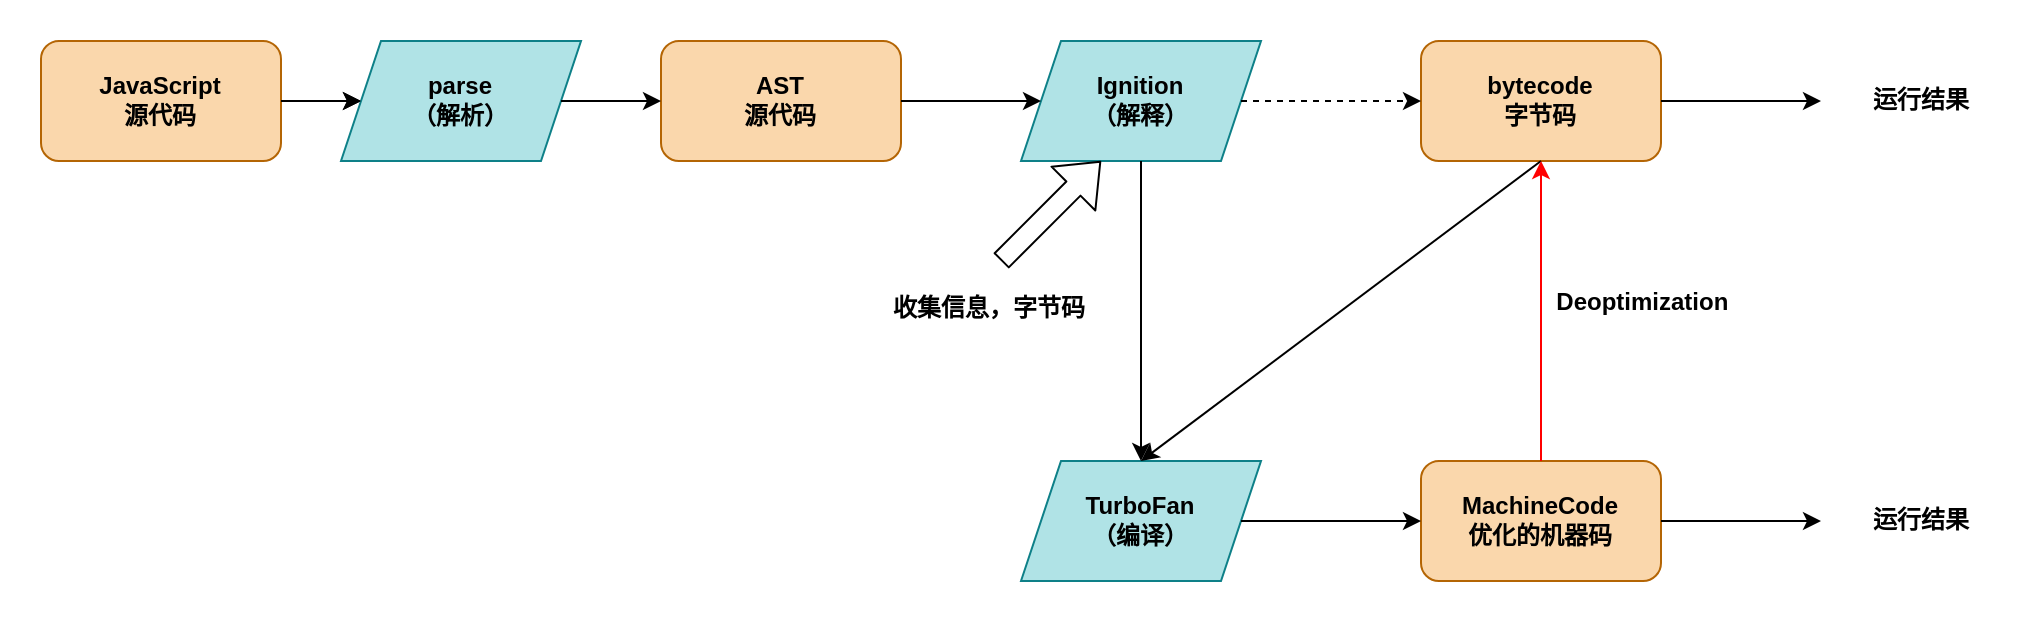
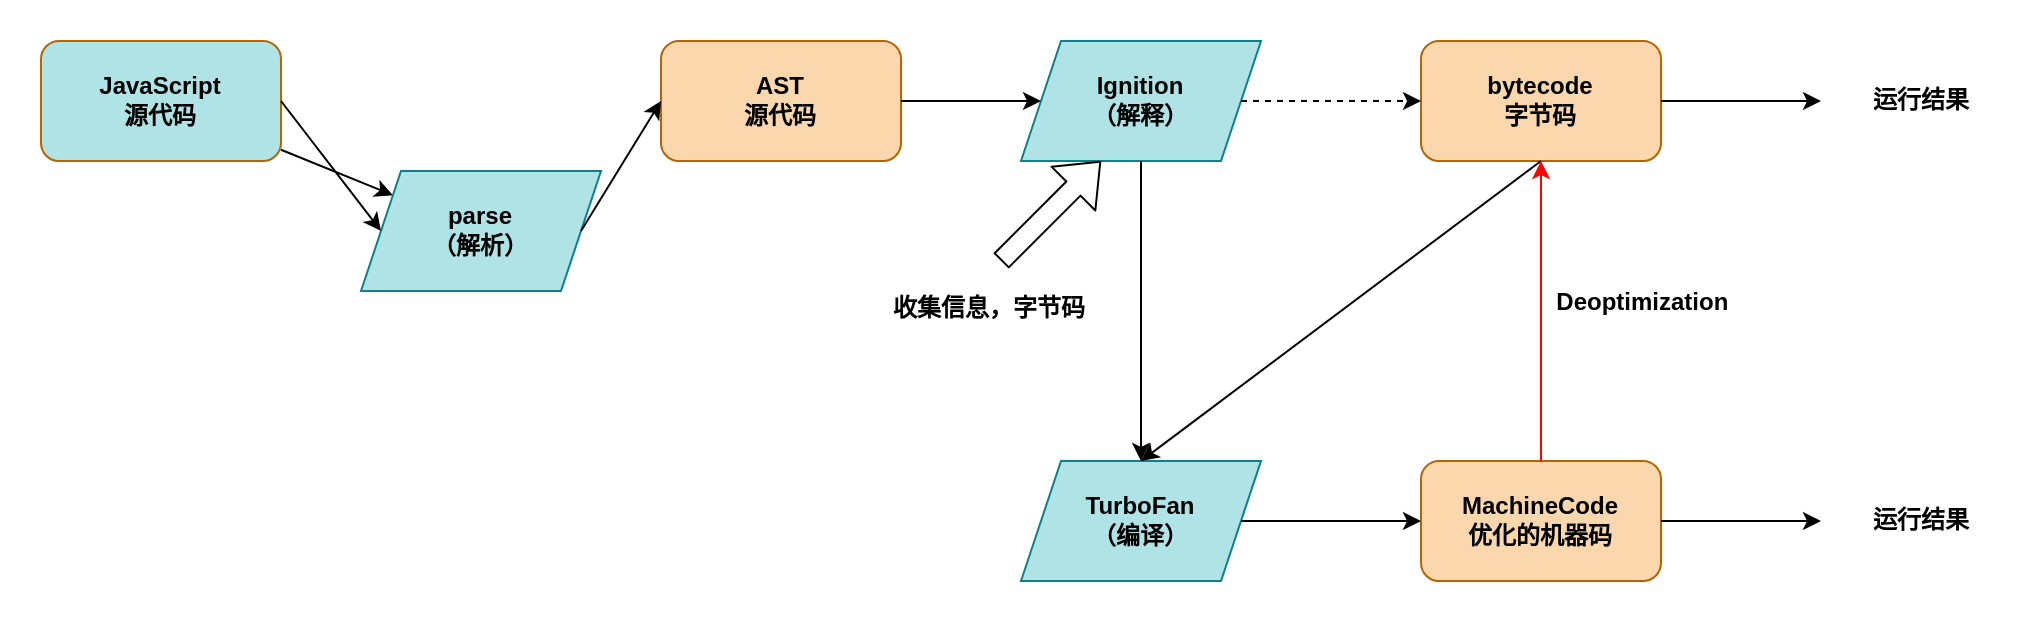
- <mxCell id="3" value="JavaScript&lt;br&gt;源代码" style="rounded=1;whiteSpace=wrap;html=1;fillColor=#fad7ac;strokeColor=#b46504;fontStyle=1;fontColor=#000000;" vertex="1" parent="1"><mxGeometry x="20" y="20" width="120" height="60" as="geometry" /></mxCell>
+ <mxCell id="3" value="JavaScript&lt;br&gt;源代码" style="rounded=1;whiteSpace=wrap;html=1;fillColor=#b0e3e6;strokeColor=#b46504;fontStyle=1;fontColor=#000000;" vertex="1" parent="1"><mxGeometry x="20" y="20" width="120" height="60" as="geometry" /></mxCell>
- <mxCell id="7" value="parse&lt;br&gt;（解析）" style="shape=parallelogram;perimeter=parallelogramPerimeter;whiteSpace=wrap;html=1;fixedSize=1;fillColor=#b0e3e6;strokeColor=#0e8088;fontStyle=1;fontColor=#000000;" vertex="1" parent="1"><mxGeometry x="170" y="20" width="120" height="60" as="geometry" /></mxCell>
+ <mxCell id="7" value="parse&lt;br&gt;（解析）" style="shape=parallelogram;perimeter=parallelogramPerimeter;whiteSpace=wrap;html=1;fixedSize=1;fillColor=#b0e3e6;strokeColor=#0e8088;fontStyle=1;fontColor=#000000;" vertex="1" parent="1"><mxGeometry x="180" y="85" width="120" height="60" as="geometry" /></mxCell>
